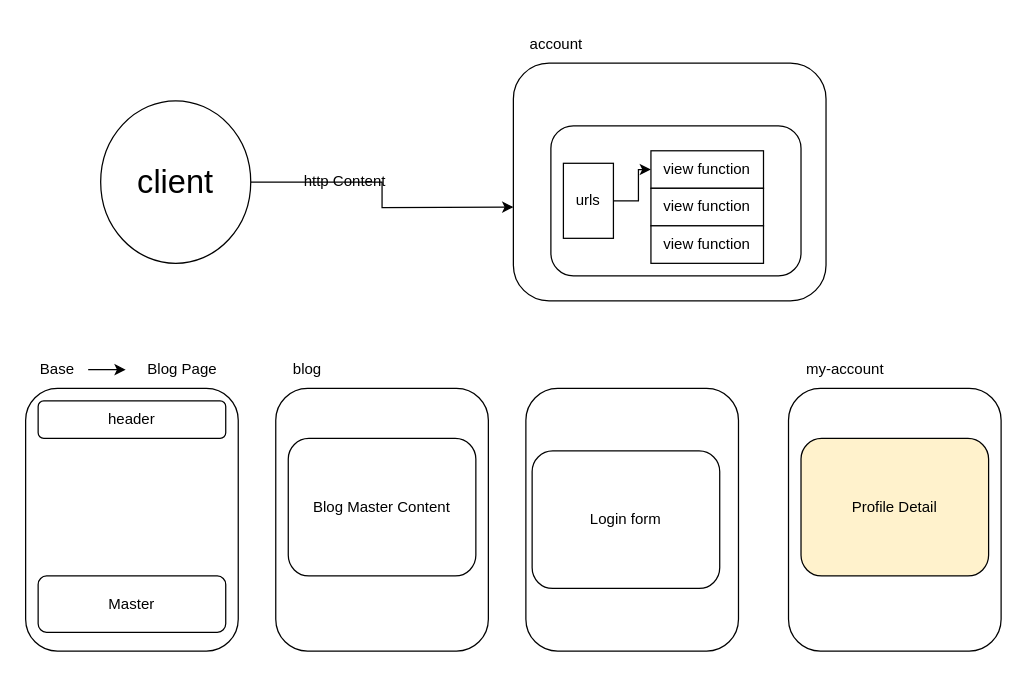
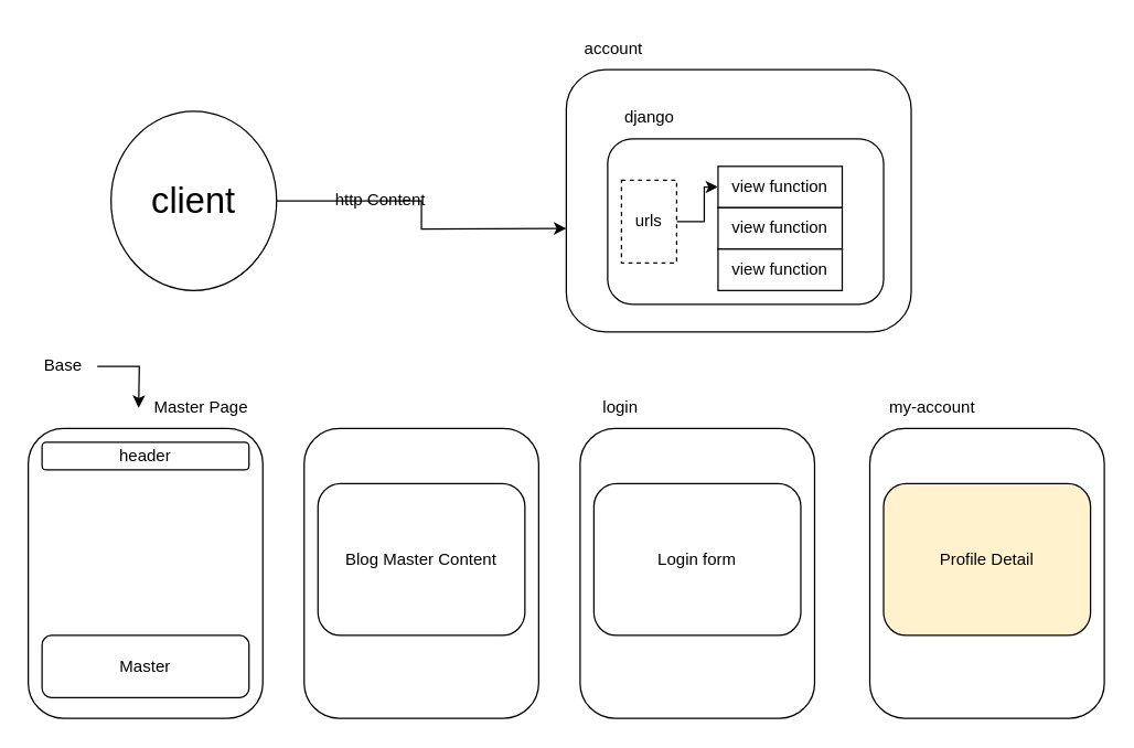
+ <mxCell id="8" value="django" style="text;html=1;align=center;verticalAlign=middle;resizable=0;points=[];autosize=1;strokeColor=none;fillColor=none;" vertex="1" parent="1"><mxGeometry x="440" y="70" width="60" height="30" as="geometry" /></mxCell>
- <mxCell id="10" value="urls" style="rounded=0;whiteSpace=wrap;html=1;" vertex="1" parent="1"><mxGeometry x="450" y="130" width="40" height="60" as="geometry" /></mxCell>
+ <mxCell id="10" value="urls" style="rounded=0;whiteSpace=wrap;html=1;dashed=1;" vertex="1" parent="1"><mxGeometry x="450" y="130" width="40" height="60" as="geometry" /></mxCell>
- <mxCell id="25" value="Base" style="text;html=1;align=center;verticalAlign=middle;resizable=0;points=[];autosize=1;strokeColor=none;fillColor=none;" vertex="1" parent="1"><mxGeometry x="20" y="280" width="50" height="30" as="geometry" /></mxCell>
+ <mxCell id="25" value="Base" style="text;html=1;align=center;verticalAlign=middle;resizable=0;points=[];autosize=1;strokeColor=none;fillColor=none;" vertex="1" parent="1"><mxGeometry x="20" y="250" width="50" height="30" as="geometry" /></mxCell>
- <mxCell id="28" value="Blog Page" style="text;html=1;align=center;verticalAlign=middle;resizable=0;points=[];autosize=1;strokeColor=none;fillColor=none;" vertex="1" parent="1"><mxGeometry x="100" y="280" width="90" height="30" as="geometry" /></mxCell>
+ <mxCell id="28" value="Master Page" style="text;html=1;align=center;verticalAlign=middle;resizable=0;points=[];autosize=1;strokeColor=none;fillColor=none;" vertex="1" parent="1"><mxGeometry x="100" y="280" width="90" height="30" as="geometry" /></mxCell>
- <mxCell id="17" value="blog" style="text;html=1;align=center;verticalAlign=middle;resizable=0;points=[];autosize=1;strokeColor=none;fillColor=none;" vertex="1" parent="1"><mxGeometry x="220" y="280" width="50" height="30" as="geometry" /></mxCell>
+ <mxCell id="18" value="login" style="text;html=1;align=center;verticalAlign=middle;resizable=0;points=[];autosize=1;strokeColor=none;fillColor=none;" vertex="1" parent="1"><mxGeometry x="424" y="280" width="50" height="30" as="geometry" /></mxCell>
- <mxCell id="26" value="header" style="rounded=1;whiteSpace=wrap;html=1;" vertex="1" parent="1"><mxGeometry x="30" y="320" width="150" height="30" as="geometry" /></mxCell>
+ <mxCell id="26" value="header" style="rounded=1;whiteSpace=wrap;html=1;" vertex="1" parent="1"><mxGeometry x="30" y="320" width="150" height="20" as="geometry" /></mxCell>
- <mxCell id="21" value="Login form" style="rounded=1;whiteSpace=wrap;html=1;" vertex="1" parent="1"><mxGeometry x="425" y="360" width="150" height="110" as="geometry" /></mxCell>
+ <mxCell id="21" value="Login form" style="rounded=1;whiteSpace=wrap;html=1;" vertex="1" parent="1"><mxGeometry x="430" y="350" width="150" height="110" as="geometry" /></mxCell>
